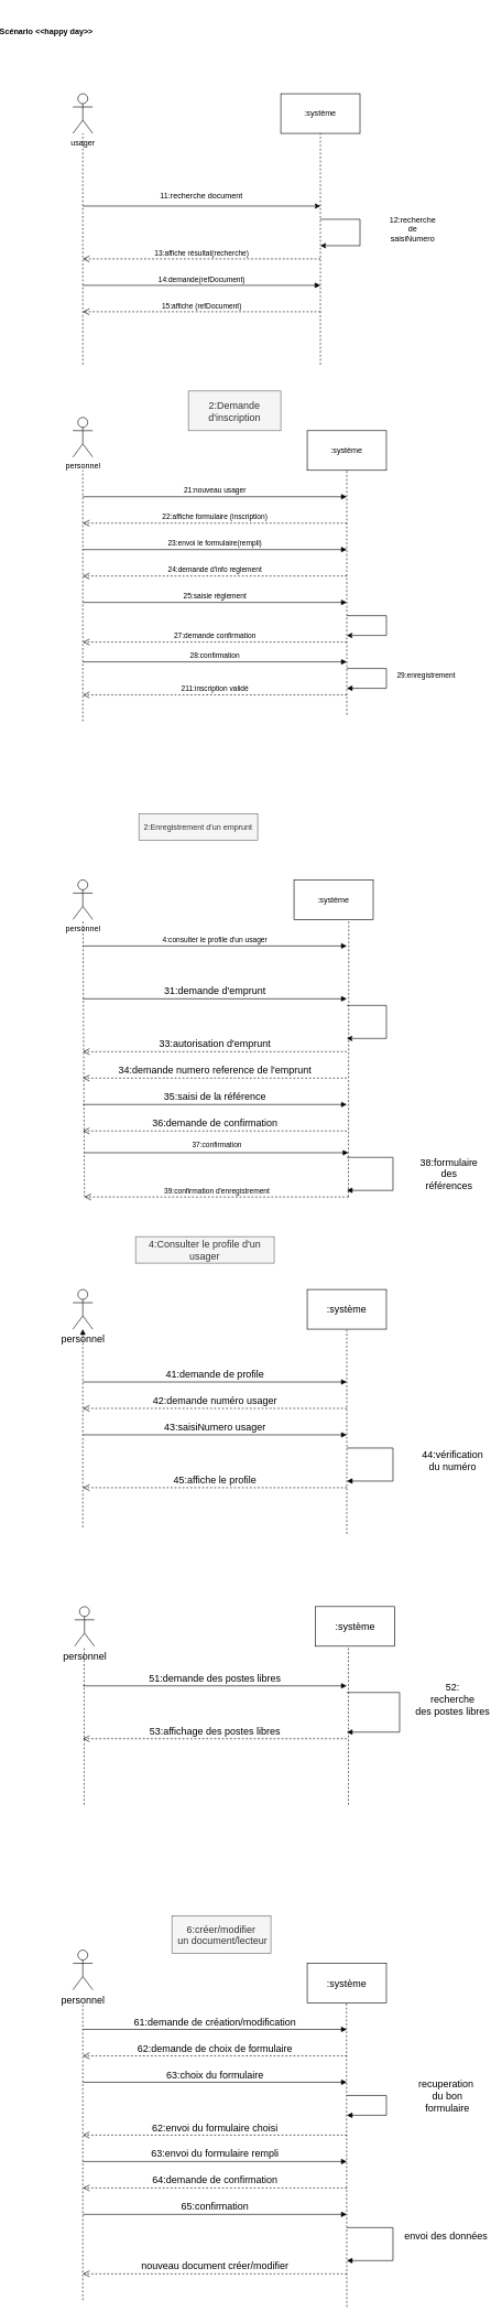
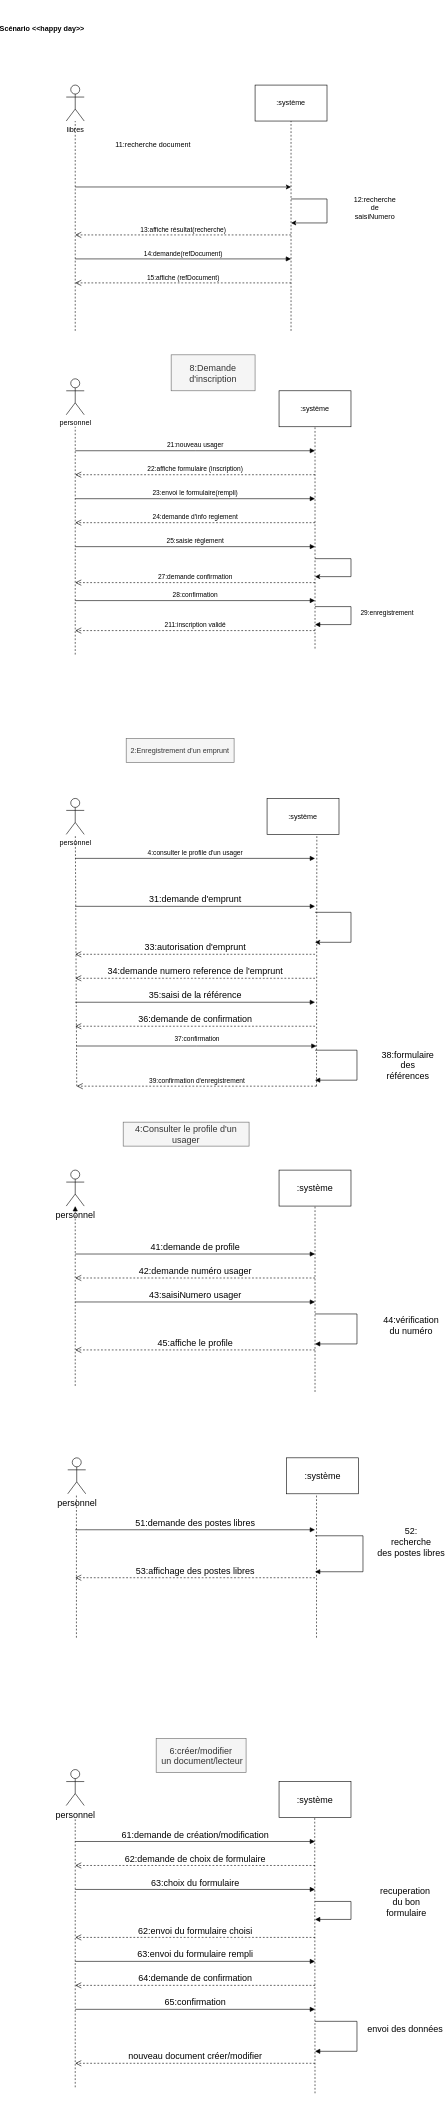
- <mxCell id="3" value="usager" style="shape=umlActor;verticalLabelPosition=bottom;verticalAlign=top;html=1;outlineConnect=0;" vertex="1" parent="1"><mxGeometry x="100" y="140" width="30" height="60" as="geometry" /></mxCell>
+ <mxCell id="3" value="libres" style="shape=umlActor;verticalLabelPosition=bottom;verticalAlign=top;html=1;outlineConnect=0;" vertex="1" parent="1"><mxGeometry x="100" y="140" width="30" height="60" as="geometry" /></mxCell>
- <mxCell id="7" value="11:recherche document " style="text;html=1;strokeColor=none;fillColor=none;align=center;verticalAlign=middle;whiteSpace=wrap;rounded=0;" vertex="1" parent="1"><mxGeometry x="195" y="280" width="200" height="30" as="geometry" /></mxCell>
+ <mxCell id="7" value="11:recherche document " style="text;html=1;strokeColor=none;fillColor=none;align=center;verticalAlign=middle;whiteSpace=wrap;rounded=0;" vertex="1" parent="1"><mxGeometry x="145" y="225" width="200" height="30" as="geometry" /></mxCell>
- <mxCell id="38" value="2:Demande d'inscription" style="text;html=1;strokeColor=#666666;fillColor=#f5f5f5;align=center;verticalAlign=middle;whiteSpace=wrap;rounded=0;fontSize=15;fontColor=#333333;" vertex="1" parent="1"><mxGeometry x="275" y="590" width="140" height="60" as="geometry" /></mxCell>
+ <mxCell id="38" value="8:Demande d'inscription" style="text;html=1;strokeColor=#666666;fillColor=#f5f5f5;align=center;verticalAlign=middle;whiteSpace=wrap;rounded=0;fontSize=15;fontColor=#333333;" vertex="1" parent="1"><mxGeometry x="275" y="590" width="140" height="60" as="geometry" /></mxCell>
